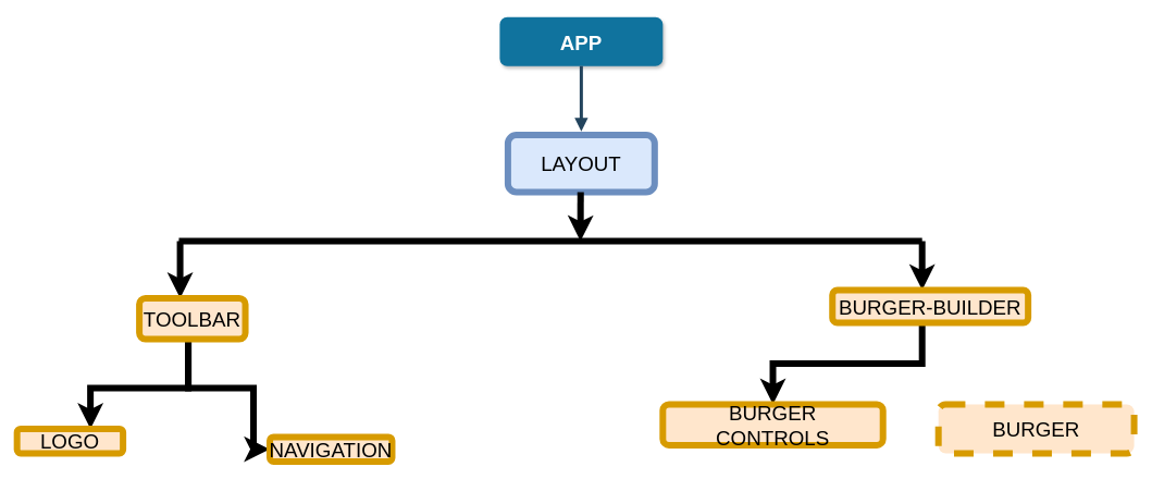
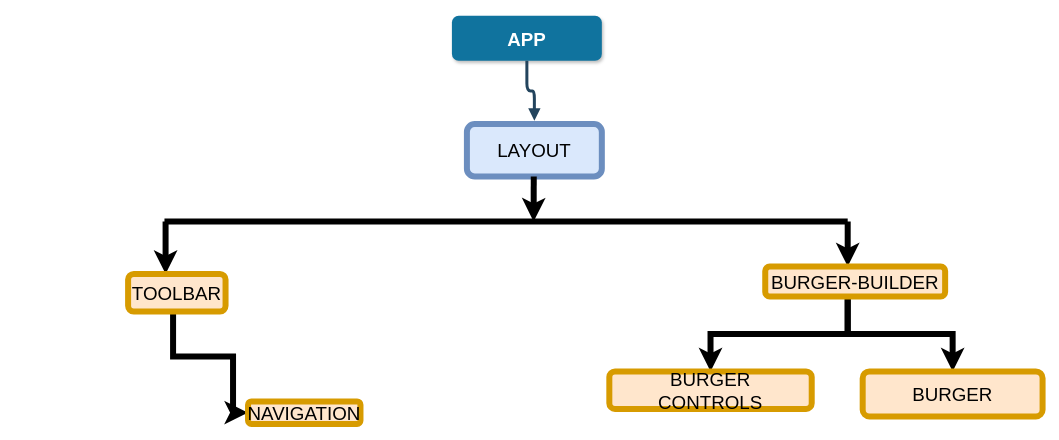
- <mxCell id="2" value="APP" style="rounded=1;fillColor=#10739E;strokeColor=none;shadow=1;gradientColor=none;fontStyle=1;fontColor=#FFFFFF;fontSize=25;" vertex="1" parent="1"><mxGeometry x="612" y="20.5" width="200" height="60" as="geometry" /></mxCell>
+ <mxCell id="2" value="APP" style="rounded=1;fillColor=#10739E;strokeColor=none;shadow=1;gradientColor=none;fontStyle=1;fontColor=#FFFFFF;fontSize=25;" vertex="1" parent="1"><mxGeometry x="602" y="20.5" width="200" height="60" as="geometry" /></mxCell>
+ <mxCell id="12" value="" style="edgeStyle=orthogonalEdgeStyle;rounded=0;orthogonalLoop=1;jettySize=auto;html=1;strokeWidth=8;fontSize=25;" edge="1" parent="1" source="14" target="17"><mxGeometry relative="1" as="geometry"><Array as="points"><mxPoint x="1130" y="445" /><mxPoint x="1270" y="445" /></Array></mxGeometry></mxCell>
- <mxCell id="9" value="" style="edgeStyle=orthogonalEdgeStyle;rounded=0;orthogonalLoop=1;jettySize=auto;html=1;strokeWidth=8;fontSize=25;" edge="1" parent="1" source="11" target="15"><mxGeometry relative="1" as="geometry"><Array as="points"><mxPoint x="230" y="475" /><mxPoint x="110" y="475" /></Array></mxGeometry></mxCell>
- <mxCell id="17" value="BURGER" style="rounded=1;whiteSpace=wrap;html=1;strokeWidth=8;fontSize=25;fillColor=#ffe6cc;strokeColor=#d79b00;dashed=1;" vertex="1" parent="1"><mxGeometry x="1150" y="495" width="240" height="60" as="geometry" /></mxCell>
+ <mxCell id="17" value="BURGER" style="rounded=1;whiteSpace=wrap;html=1;strokeWidth=8;fontSize=25;fillColor=#ffe6cc;strokeColor=#d79b00;" vertex="1" parent="1"><mxGeometry x="1150" y="495" width="240" height="60" as="geometry" /></mxCell>
- <mxCell id="15" value="LOGO" style="whiteSpace=wrap;html=1;rounded=1;fontSize=25;strokeColor=#d79b00;strokeWidth=8;fillColor=#ffe6cc;" vertex="1" parent="1"><mxGeometry x="20" y="525" width="130" height="30" as="geometry" /></mxCell>
